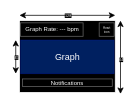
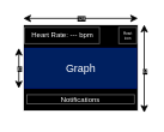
- <mxCell id="5" value="&lt;font color=&quot;#ffffff&quot;&gt;Graph Rate: --- bpm&lt;/font&gt;" style="rounded=0;whiteSpace=wrap;html=1;fontSize=8;opacity=40;fillColor=#000000;strokeColor=#FFFFFF;" parent="1" vertex="1"><mxGeometry x="26.5" y="30" width="83.5" height="18" as="geometry" /></mxCell>
+ <mxCell id="5" value="&lt;font color=&quot;#ffffff&quot;&gt;Heart Rate: --- bpm&lt;/font&gt;" style="rounded=0;whiteSpace=wrap;html=1;fontSize=8;opacity=40;fillColor=#000000;strokeColor=#FFFFFF;" parent="1" vertex="1"><mxGeometry x="26.5" y="30" width="83.5" height="18" as="geometry" /></mxCell>
